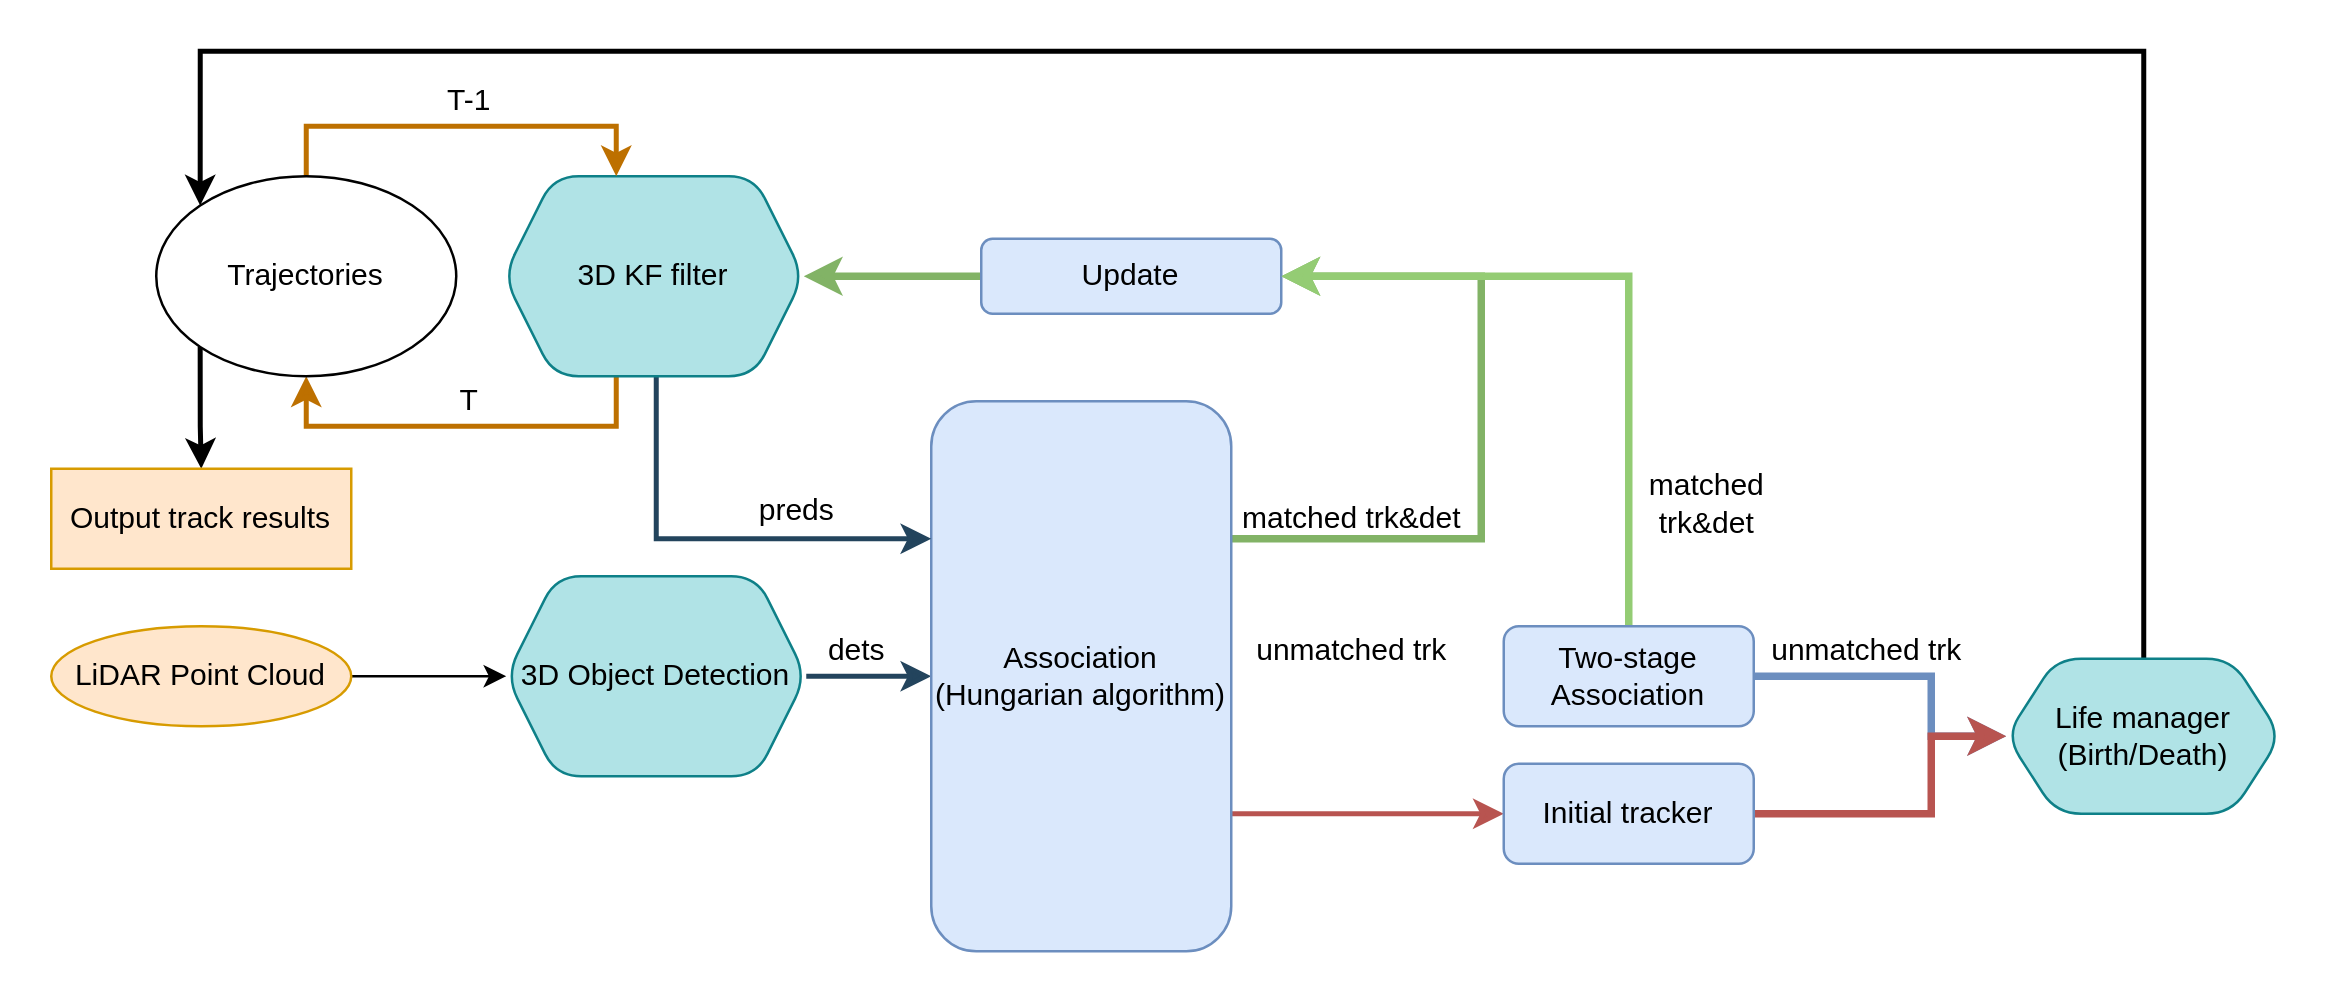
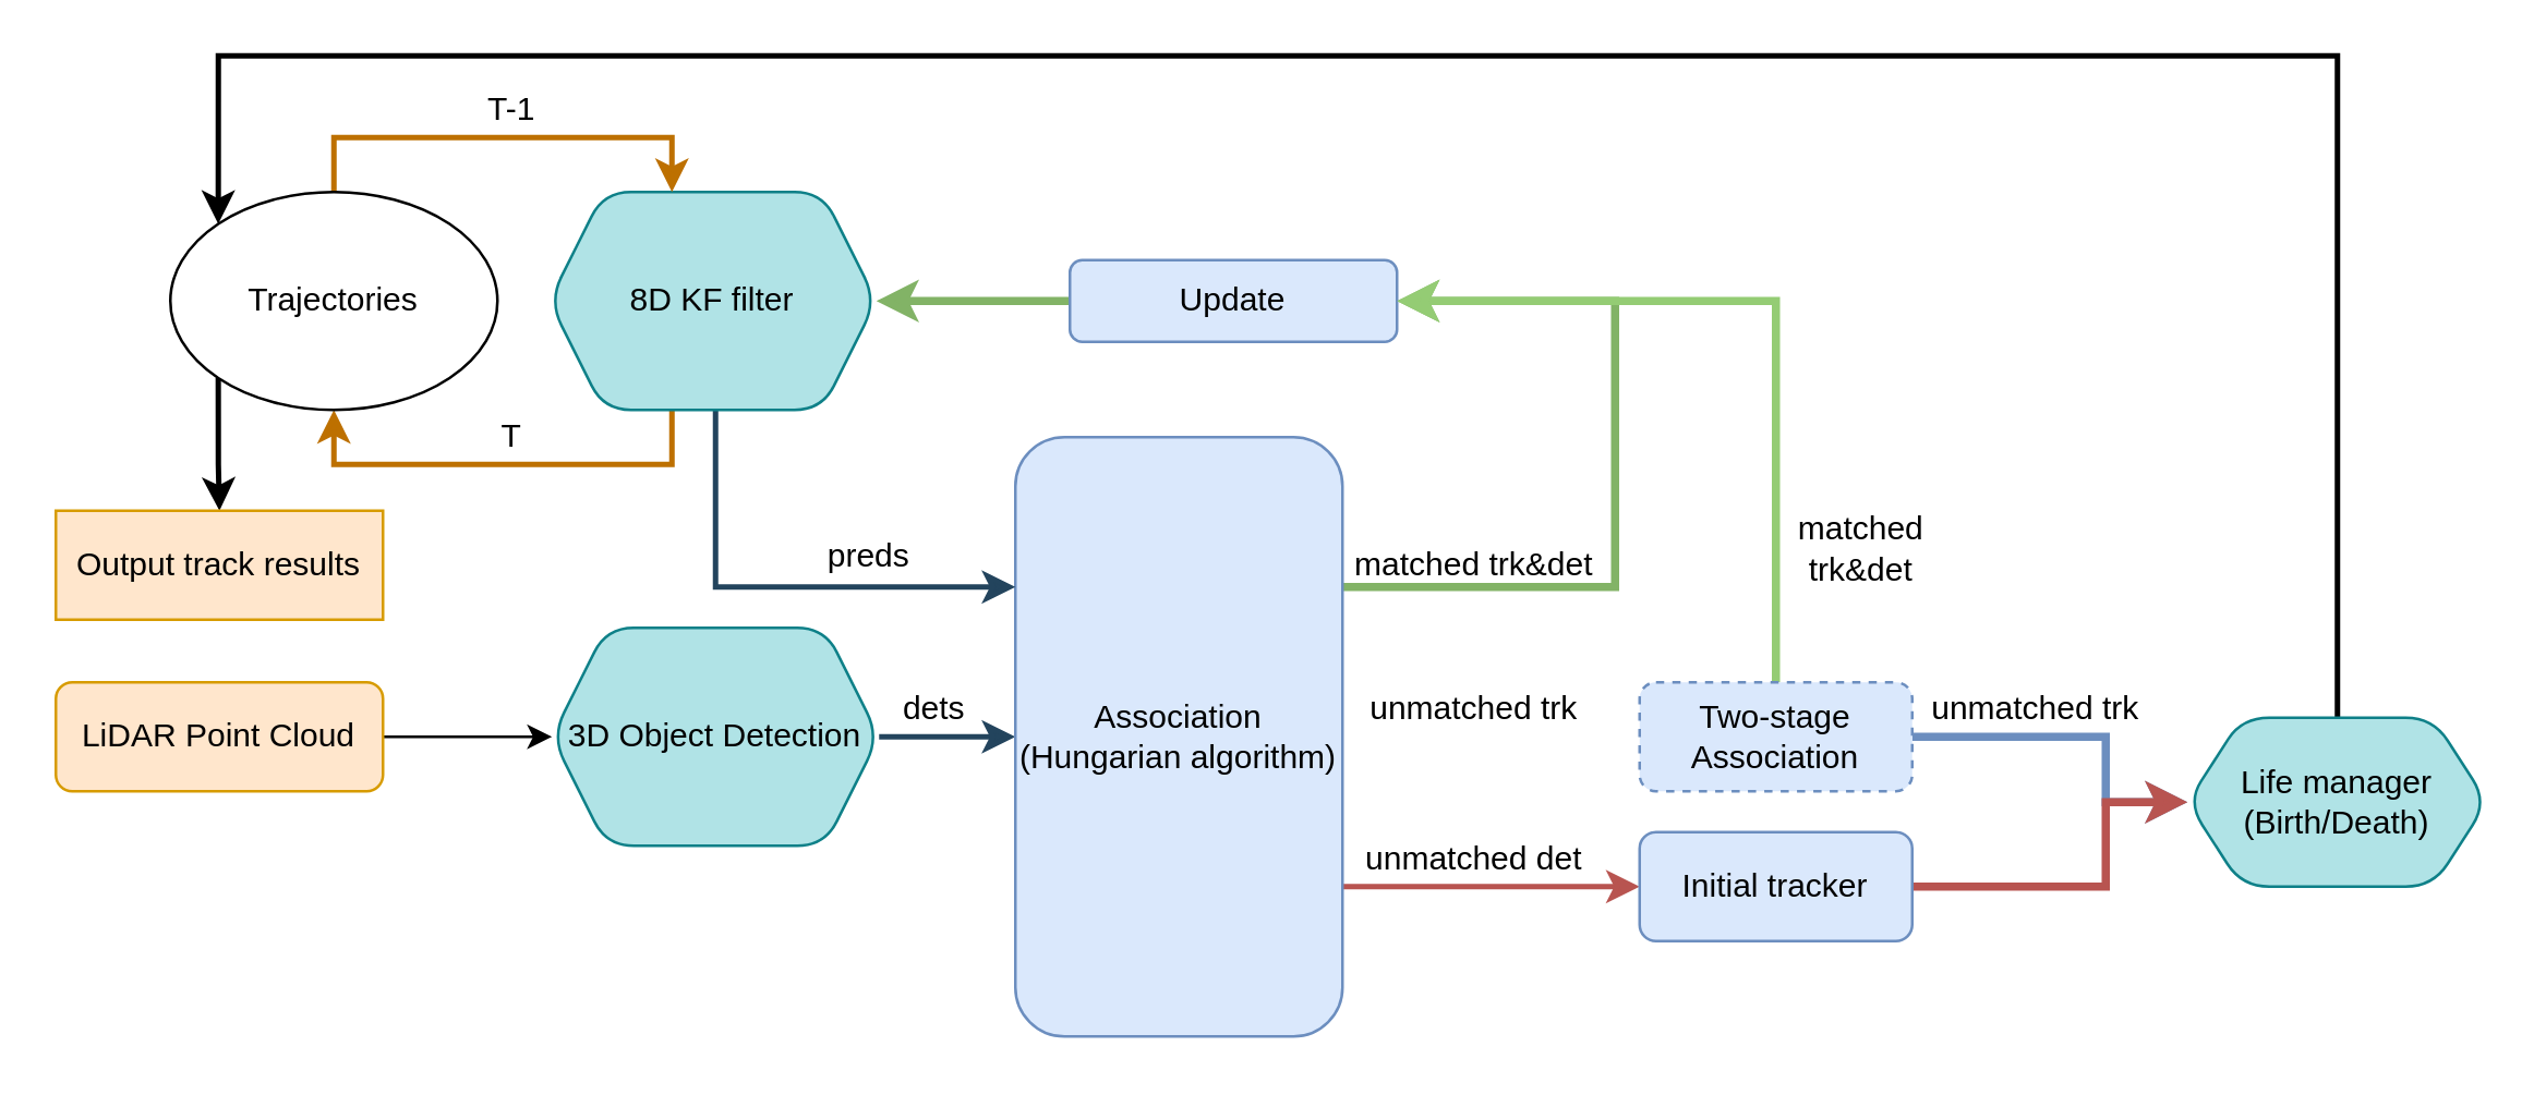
- <mxCell id="15" value="3D KF filter" style="shape=hexagon;perimeter=hexagonPerimeter2;whiteSpace=wrap;html=1;fixedSize=1;rounded=1;glass=0;strokeWidth=1;shadow=0;fillColor=#b0e3e6;strokeColor=#0e8088;" vertex="1" parent="1"><mxGeometry x="201" y="70" width="120" height="80" as="geometry" /></mxCell>
+ <mxCell id="15" value="8D KF filter" style="shape=hexagon;perimeter=hexagonPerimeter2;whiteSpace=wrap;html=1;fixedSize=1;rounded=1;glass=0;strokeWidth=1;shadow=0;fillColor=#b0e3e6;strokeColor=#0e8088;" vertex="1" parent="1"><mxGeometry x="201" y="70" width="120" height="80" as="geometry" /></mxCell>
- <mxCell id="3" value="LiDAR Point Cloud" style="ellipse;whiteSpace=wrap;html=1;fontSize=12;glass=0;strokeWidth=1;shadow=0;fillColor=#ffe6cc;strokeColor=#d79b00;" parent="1" vertex="1"><mxGeometry x="20" y="250" width="120" height="40" as="geometry" /></mxCell>
+ <mxCell id="3" value="LiDAR Point Cloud" style="rounded=1;whiteSpace=wrap;html=1;fontSize=12;glass=0;strokeWidth=1;shadow=0;fillColor=#ffe6cc;strokeColor=#d79b00;" parent="1" vertex="1"><mxGeometry x="20" y="250" width="120" height="40" as="geometry" /></mxCell>
- <mxCell id="21" value="Two-stage Association" style="rounded=1;whiteSpace=wrap;html=1;fillColor=#dae8fc;strokeColor=#6c8ebf;" vertex="1" parent="1"><mxGeometry x="601" y="250" width="100" height="40" as="geometry" /></mxCell>
+ <mxCell id="21" value="Two-stage Association" style="rounded=1;whiteSpace=wrap;html=1;fillColor=#dae8fc;strokeColor=#6c8ebf;dashed=1;" vertex="1" parent="1"><mxGeometry x="601" y="250" width="100" height="40" as="geometry" /></mxCell>
+ <mxCell id="11" value="unmatched det" style="text;html=1;align=center;verticalAlign=middle;resizable=0;points=[];autosize=1;strokeColor=none;fillColor=none;" vertex="1" parent="1"><mxGeometry x="495" y="305" width="90" height="20" as="geometry" /></mxCell>
